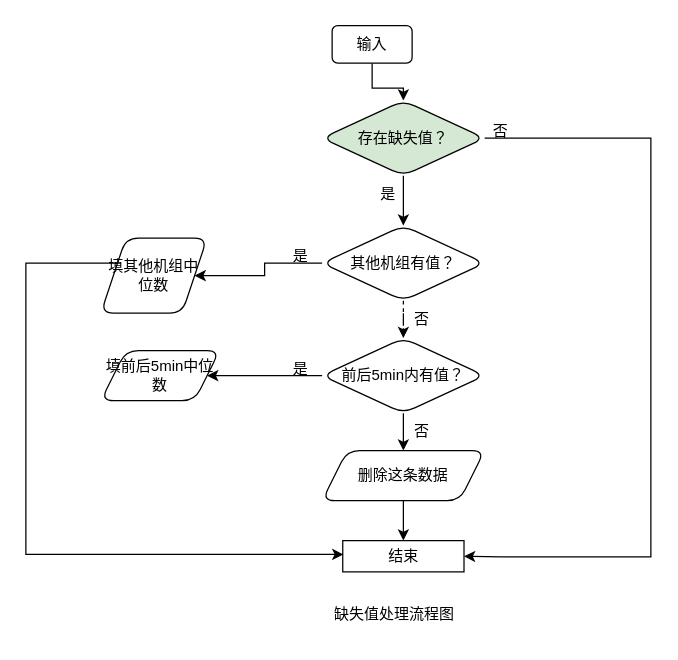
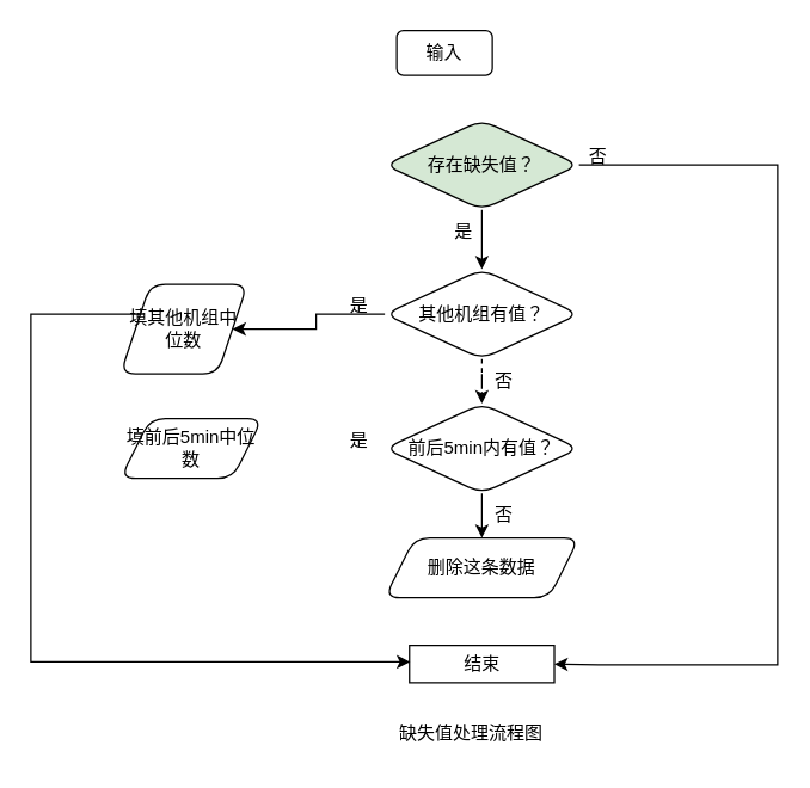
- <mxCell id="2" value="" style="edgeStyle=orthogonalEdgeStyle;rounded=0;orthogonalLoop=1;jettySize=auto;html=1;" edge="1" parent="1" source="3" target="6"><mxGeometry relative="1" as="geometry" /></mxCell>
- <mxCell id="16" value="" style="edgeStyle=orthogonalEdgeStyle;rounded=0;orthogonalLoop=1;jettySize=auto;html=1;" edge="1" parent="1" source="18" target="19"><mxGeometry relative="1" as="geometry" /></mxCell>
- <mxCell id="22" value="" style="edgeStyle=orthogonalEdgeStyle;rounded=0;orthogonalLoop=1;jettySize=auto;html=1;" edge="1" parent="1" source="23" target="12"><mxGeometry relative="1" as="geometry" /></mxCell>
